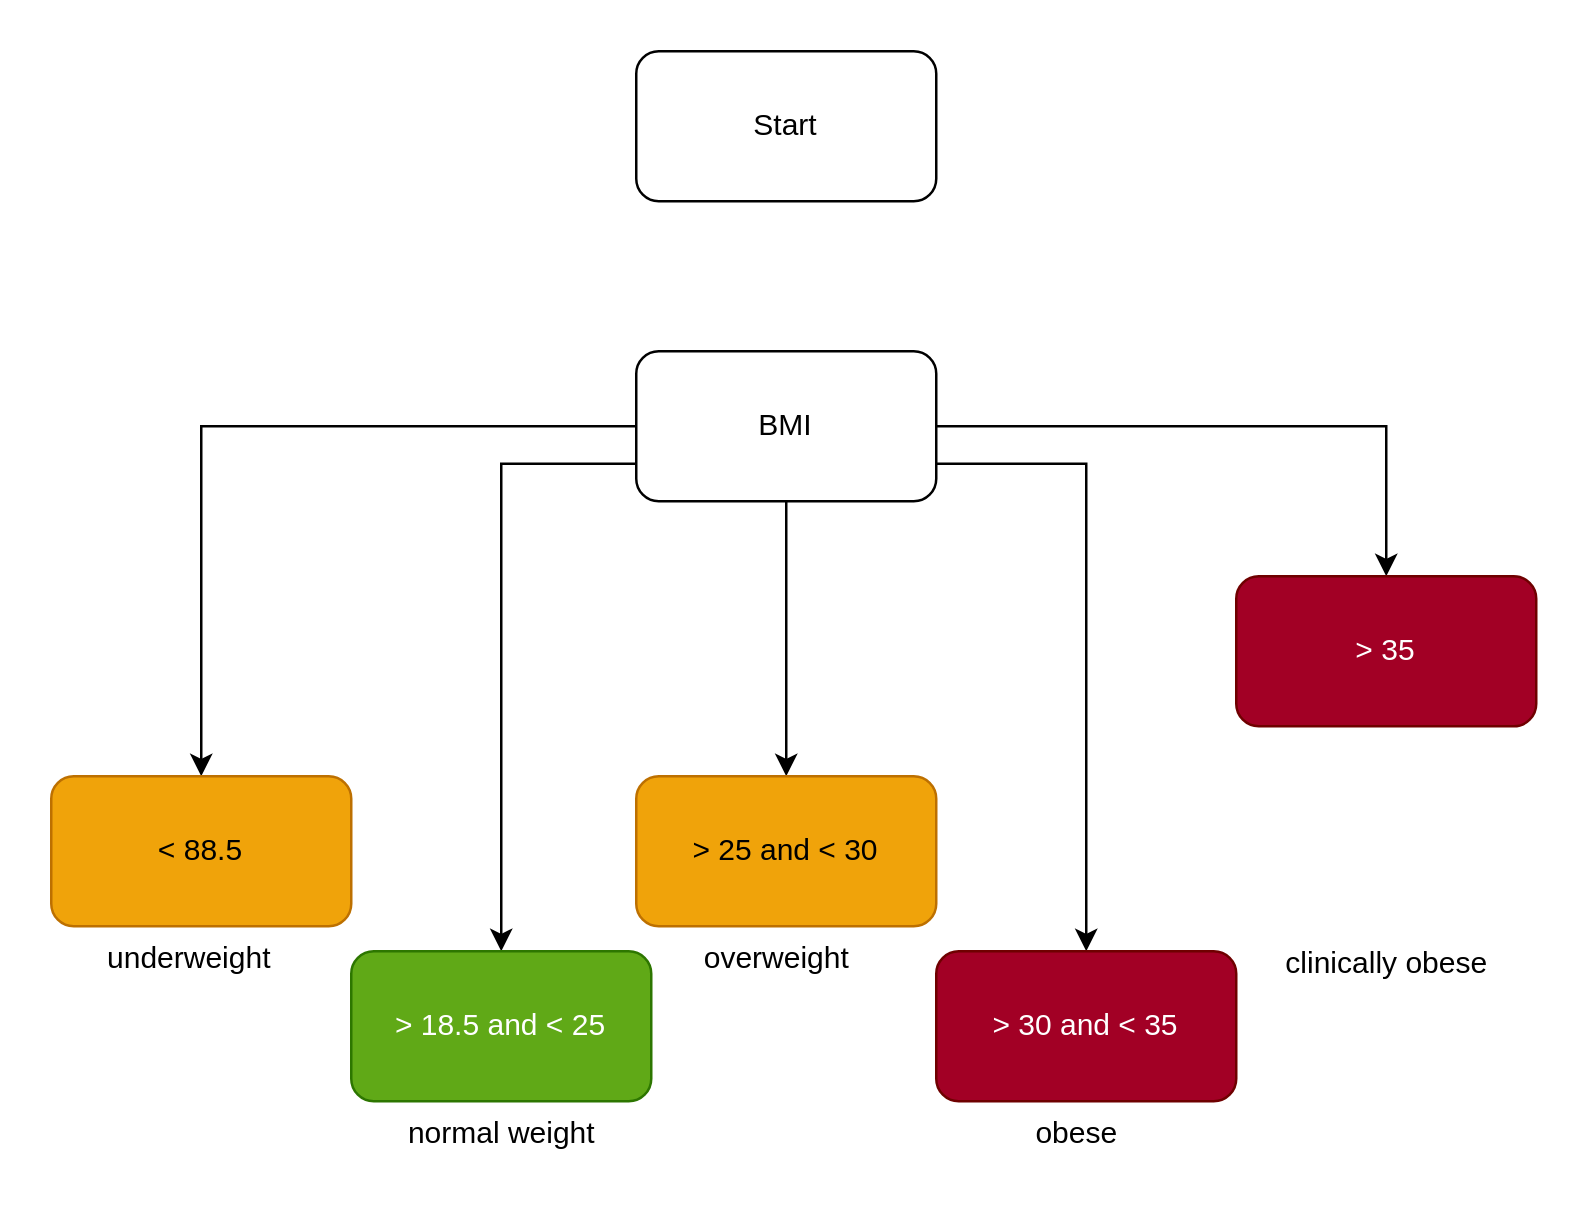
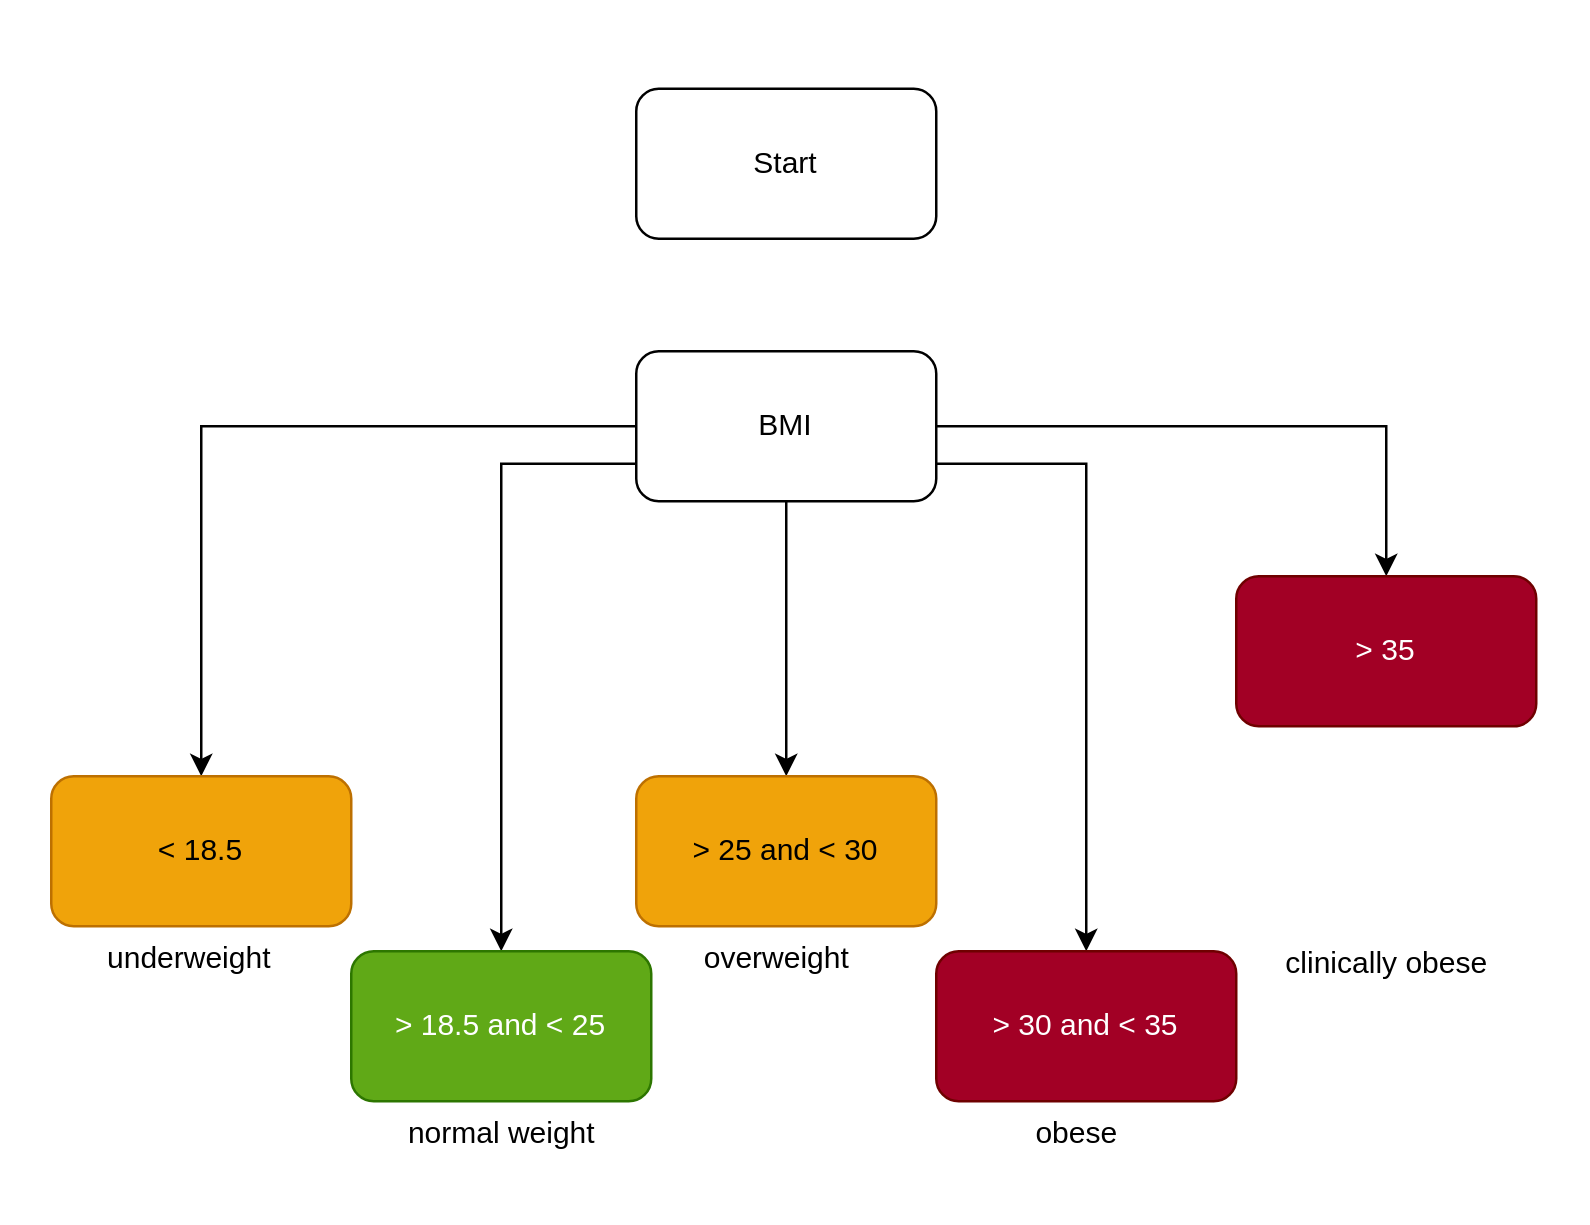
- <mxCell id="2" value="Start" style="rounded=1;whiteSpace=wrap;html=1;" vertex="1" parent="1"><mxGeometry x="254" y="20" width="120" height="60" as="geometry" /></mxCell>
+ <mxCell id="2" value="Start" style="rounded=1;whiteSpace=wrap;html=1;" vertex="1" parent="1"><mxGeometry x="254" y="35" width="120" height="60" as="geometry" /></mxCell>
- <mxCell id="13" value="&amp;lt; 88.5" style="rounded=1;whiteSpace=wrap;html=1;fillColor=#f0a30a;fontColor=#000000;strokeColor=#BD7000;" vertex="1" parent="1"><mxGeometry x="20" y="310" width="120" height="60" as="geometry" /></mxCell>
+ <mxCell id="13" value="&amp;lt; 18.5" style="rounded=1;whiteSpace=wrap;html=1;fillColor=#f0a30a;fontColor=#000000;strokeColor=#BD7000;" vertex="1" parent="1"><mxGeometry x="20" y="310" width="120" height="60" as="geometry" /></mxCell>
